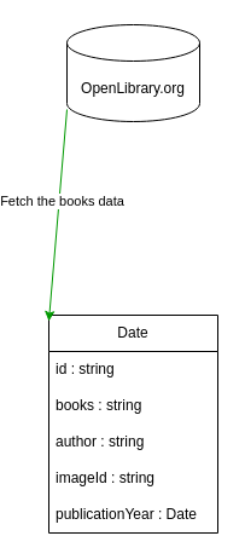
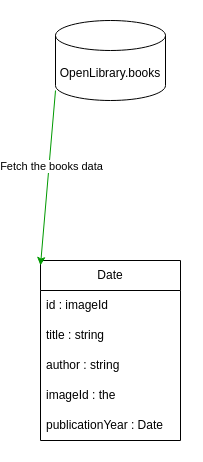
- <mxCell id="8" value="OpenLibrary.org" style="shape=cylinder3;whiteSpace=wrap;html=1;boundedLbl=1;backgroundOutline=1;size=15;" vertex="1" parent="1"><mxGeometry x="35" y="20" width="110" height="80" as="geometry" /></mxCell>
+ <mxCell id="8" value="OpenLibrary.books" style="shape=cylinder3;whiteSpace=wrap;html=1;boundedLbl=1;backgroundOutline=1;size=15;" vertex="1" parent="1"><mxGeometry x="35" y="20" width="110" height="80" as="geometry" /></mxCell>
- <mxCell id="3" value="id : string" style="text;strokeColor=none;fillColor=none;align=left;verticalAlign=middle;spacingLeft=4;spacingRight=4;overflow=hidden;points=[[0,0.5],[1,0.5]];portConstraint=eastwest;rotatable=0;whiteSpace=wrap;html=1;" vertex="1" parent="2"><mxGeometry y="30" width="140" height="30" as="geometry" /></mxCell>
+ <mxCell id="3" value="id : imageId" style="text;strokeColor=none;fillColor=none;align=left;verticalAlign=middle;spacingLeft=4;spacingRight=4;overflow=hidden;points=[[0,0.5],[1,0.5]];portConstraint=eastwest;rotatable=0;whiteSpace=wrap;html=1;" vertex="1" parent="2"><mxGeometry y="30" width="140" height="30" as="geometry" /></mxCell>
- <mxCell id="4" value="books : string" style="text;strokeColor=none;fillColor=none;align=left;verticalAlign=middle;spacingLeft=4;spacingRight=4;overflow=hidden;points=[[0,0.5],[1,0.5]];portConstraint=eastwest;rotatable=0;whiteSpace=wrap;html=1;" vertex="1" parent="2"><mxGeometry y="60" width="140" height="30" as="geometry" /></mxCell>
+ <mxCell id="4" value="title : string" style="text;strokeColor=none;fillColor=none;align=left;verticalAlign=middle;spacingLeft=4;spacingRight=4;overflow=hidden;points=[[0,0.5],[1,0.5]];portConstraint=eastwest;rotatable=0;whiteSpace=wrap;html=1;" vertex="1" parent="2"><mxGeometry y="60" width="140" height="30" as="geometry" /></mxCell>
- <mxCell id="6" value="imageId : string" style="text;strokeColor=none;fillColor=none;align=left;verticalAlign=middle;spacingLeft=4;spacingRight=4;overflow=hidden;points=[[0,0.5],[1,0.5]];portConstraint=eastwest;rotatable=0;whiteSpace=wrap;html=1;" vertex="1" parent="2"><mxGeometry y="120" width="140" height="30" as="geometry" /></mxCell>
+ <mxCell id="6" value="imageId : the" style="text;strokeColor=none;fillColor=none;align=left;verticalAlign=middle;spacingLeft=4;spacingRight=4;overflow=hidden;points=[[0,0.5],[1,0.5]];portConstraint=eastwest;rotatable=0;whiteSpace=wrap;html=1;" vertex="1" parent="2"><mxGeometry y="120" width="140" height="30" as="geometry" /></mxCell>
